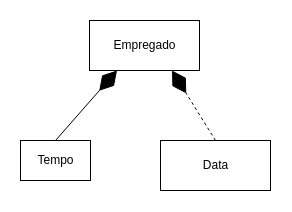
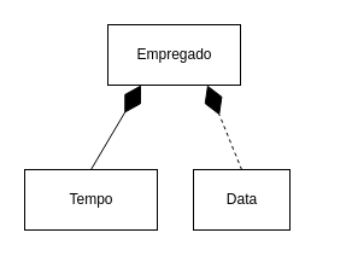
- <mxCell id="3" value="Tempo" style="html=1;" vertex="1" parent="1"><mxGeometry x="20" y="140" width="70" height="40" as="geometry" /></mxCell>
+ <mxCell id="3" value="Tempo" style="html=1;" vertex="1" parent="1"><mxGeometry x="20" y="140" width="110" height="50" as="geometry" /></mxCell>
- <mxCell id="4" value="Data" style="html=1;" vertex="1" parent="1"><mxGeometry x="160" y="140" width="110" height="50" as="geometry" /></mxCell>
+ <mxCell id="4" value="Data" style="html=1;" vertex="1" parent="1"><mxGeometry x="160" y="140" width="80" height="50" as="geometry" /></mxCell>
